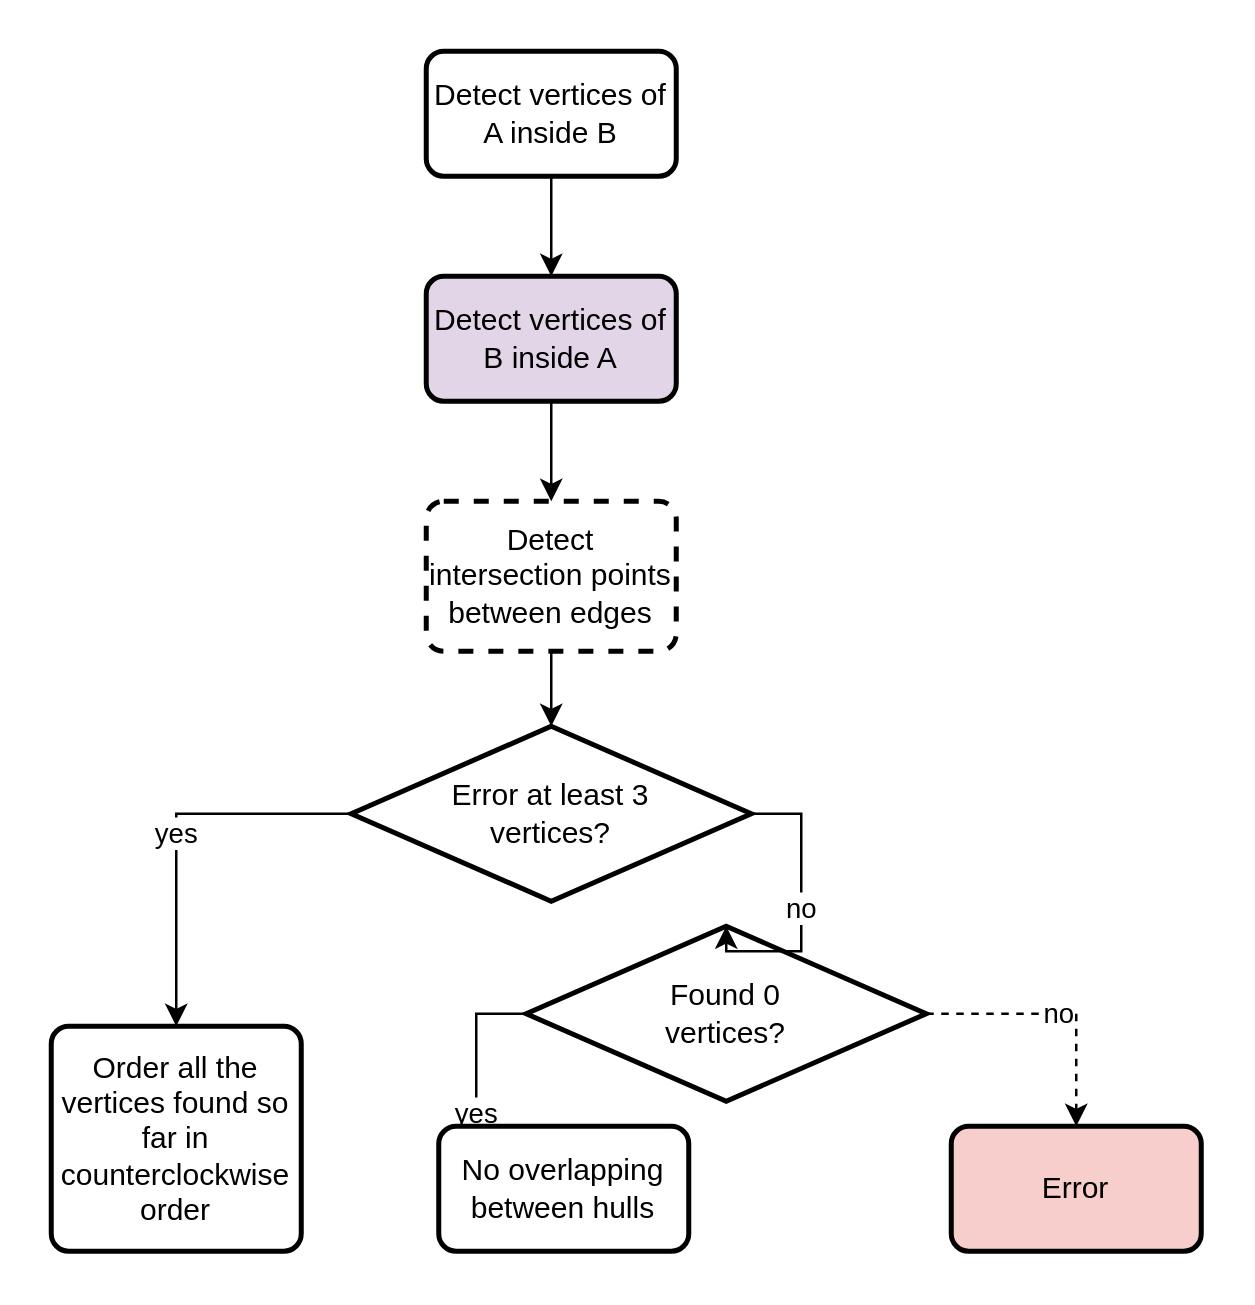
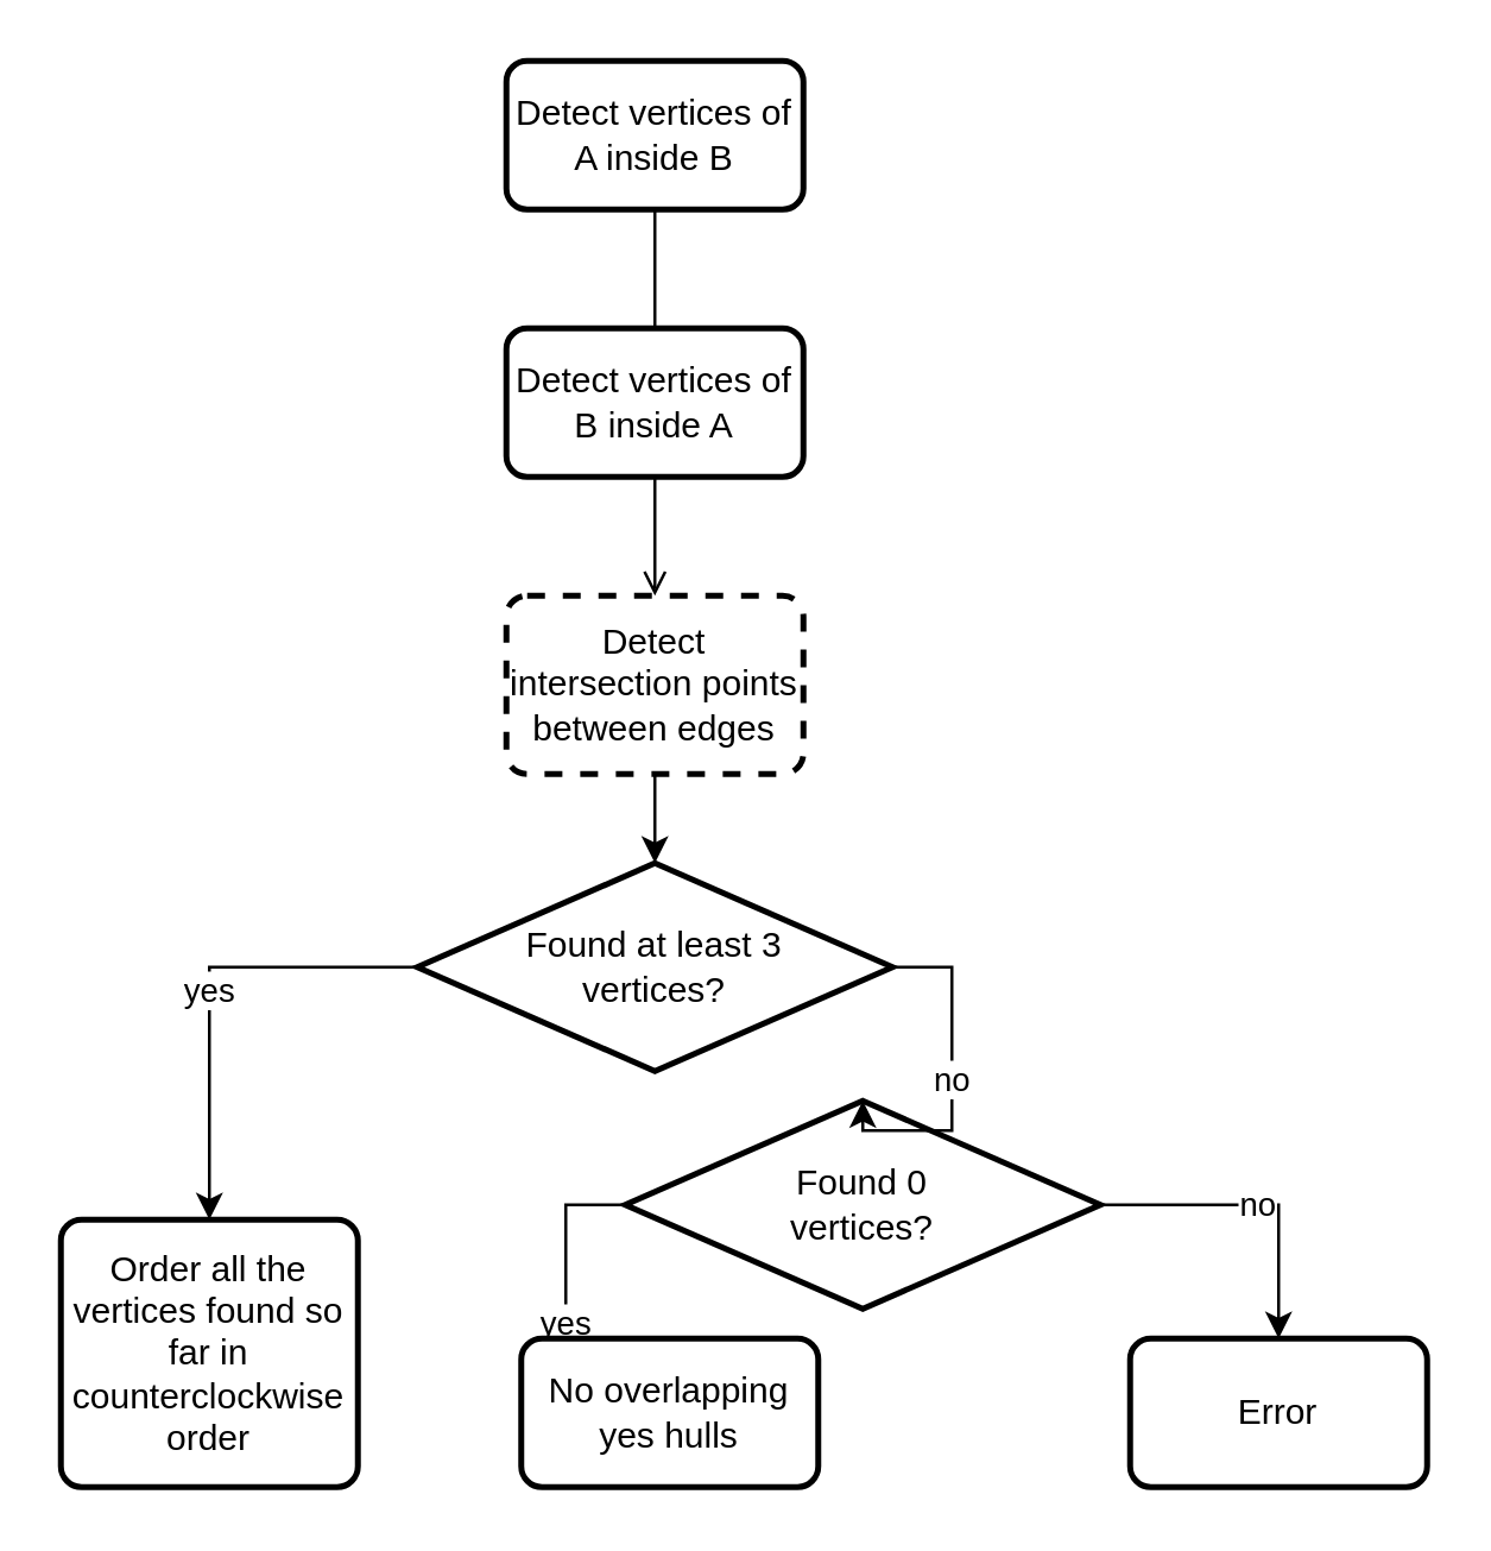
- <mxCell id="2" value="" style="edgeStyle=orthogonalEdgeStyle;rounded=0;orthogonalLoop=1;jettySize=auto;html=1;" edge="1" parent="1" source="3" target="5"><mxGeometry relative="1" as="geometry" /></mxCell>
+ <mxCell id="2" value="" style="edgeStyle=orthogonalEdgeStyle;rounded=0;orthogonalLoop=1;jettySize=auto;html=1;endArrow=none;" edge="1" parent="1" source="3" target="5"><mxGeometry relative="1" as="geometry" /></mxCell>
- <mxCell id="5" value="Detect vertices of B inside A" style="rounded=1;whiteSpace=wrap;html=1;absoluteArcSize=1;arcSize=14;strokeWidth=2;fillColor=#e1d5e7;" vertex="1" parent="1"><mxGeometry x="170" y="110" width="100" height="50" as="geometry" /></mxCell>
+ <mxCell id="5" value="Detect vertices of B inside A" style="rounded=1;whiteSpace=wrap;html=1;absoluteArcSize=1;arcSize=14;strokeWidth=2;" vertex="1" parent="1"><mxGeometry x="170" y="110" width="100" height="50" as="geometry" /></mxCell>
- <mxCell id="4" value="" style="edgeStyle=orthogonalEdgeStyle;rounded=0;orthogonalLoop=1;jettySize=auto;html=1;" edge="1" parent="1" source="5" target="7"><mxGeometry relative="1" as="geometry" /></mxCell>
+ <mxCell id="4" value="" style="edgeStyle=orthogonalEdgeStyle;rounded=0;orthogonalLoop=1;jettySize=auto;html=1;endArrow=open;" edge="1" parent="1" source="5" target="7"><mxGeometry relative="1" as="geometry" /></mxCell>
- <mxCell id="10" value="Error at least 3 vertices?" style="strokeWidth=2;html=1;shape=mxgraph.flowchart.decision;whiteSpace=wrap;spacingLeft=34;spacingBottom=0;align=center;spacingRight=34;" vertex="1" parent="1"><mxGeometry x="140" y="290" width="160" height="70" as="geometry" /></mxCell>
+ <mxCell id="10" value="Found at least 3 vertices?" style="strokeWidth=2;html=1;shape=mxgraph.flowchart.decision;whiteSpace=wrap;spacingLeft=34;spacingBottom=0;align=center;spacingRight=34;" vertex="1" parent="1"><mxGeometry x="140" y="290" width="160" height="70" as="geometry" /></mxCell>
- <mxCell id="12" value="no" style="edgeStyle=orthogonalEdgeStyle;rounded=0;orthogonalLoop=1;jettySize=auto;html=1;exitX=1;exitY=0.5;exitDx=0;exitDy=0;exitPerimeter=0;dashed=1;" edge="1" parent="1" source="13" target="16"><mxGeometry relative="1" as="geometry" /></mxCell>
+ <mxCell id="12" value="no" style="edgeStyle=orthogonalEdgeStyle;rounded=0;orthogonalLoop=1;jettySize=auto;html=1;exitX=1;exitY=0.5;exitDx=0;exitDy=0;exitPerimeter=0;" edge="1" parent="1" source="13" target="16"><mxGeometry relative="1" as="geometry" /></mxCell>
- <mxCell id="15" value="No overlapping between hulls" style="rounded=1;whiteSpace=wrap;html=1;absoluteArcSize=1;arcSize=14;strokeWidth=2;" vertex="1" parent="1"><mxGeometry x="175" y="450" width="100" height="50" as="geometry" /></mxCell>
+ <mxCell id="15" value="No overlapping yes hulls" style="rounded=1;whiteSpace=wrap;html=1;absoluteArcSize=1;arcSize=14;strokeWidth=2;" vertex="1" parent="1"><mxGeometry x="175" y="450" width="100" height="50" as="geometry" /></mxCell>
- <mxCell id="16" value="Error" style="rounded=1;whiteSpace=wrap;html=1;absoluteArcSize=1;arcSize=14;strokeWidth=2;fillColor=#f8cecc;" vertex="1" parent="1"><mxGeometry x="380" y="450" width="100" height="50" as="geometry" /></mxCell>
+ <mxCell id="16" value="Error" style="rounded=1;whiteSpace=wrap;html=1;absoluteArcSize=1;arcSize=14;strokeWidth=2;" vertex="1" parent="1"><mxGeometry x="380" y="450" width="100" height="50" as="geometry" /></mxCell>
